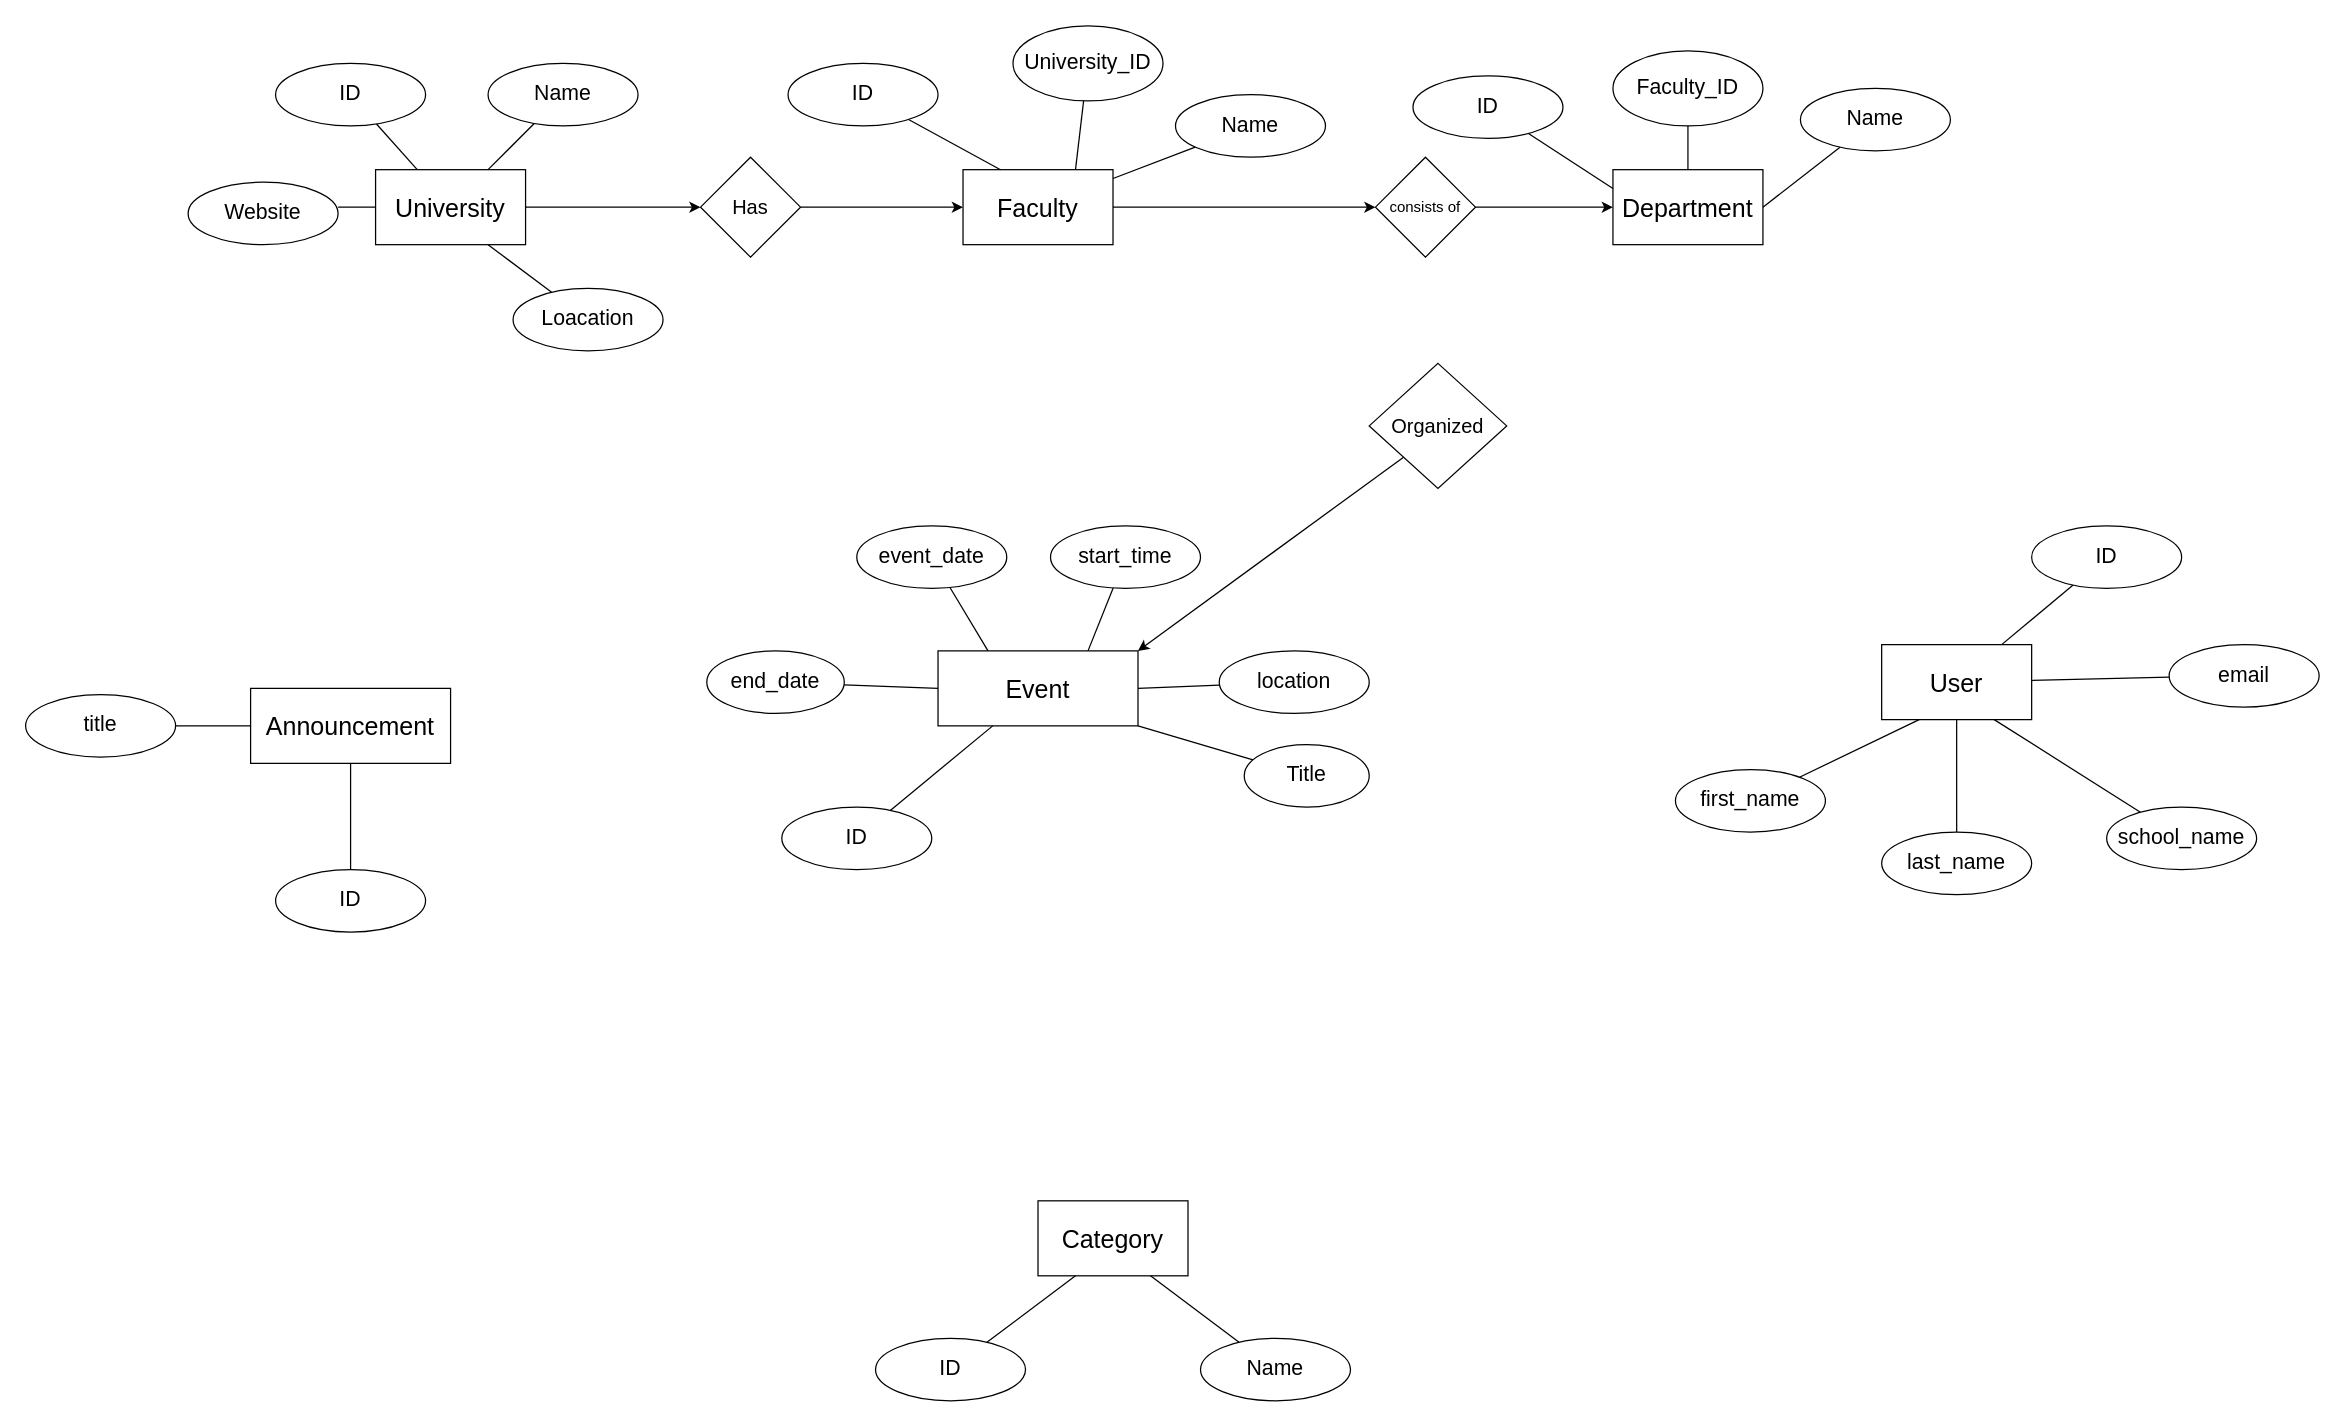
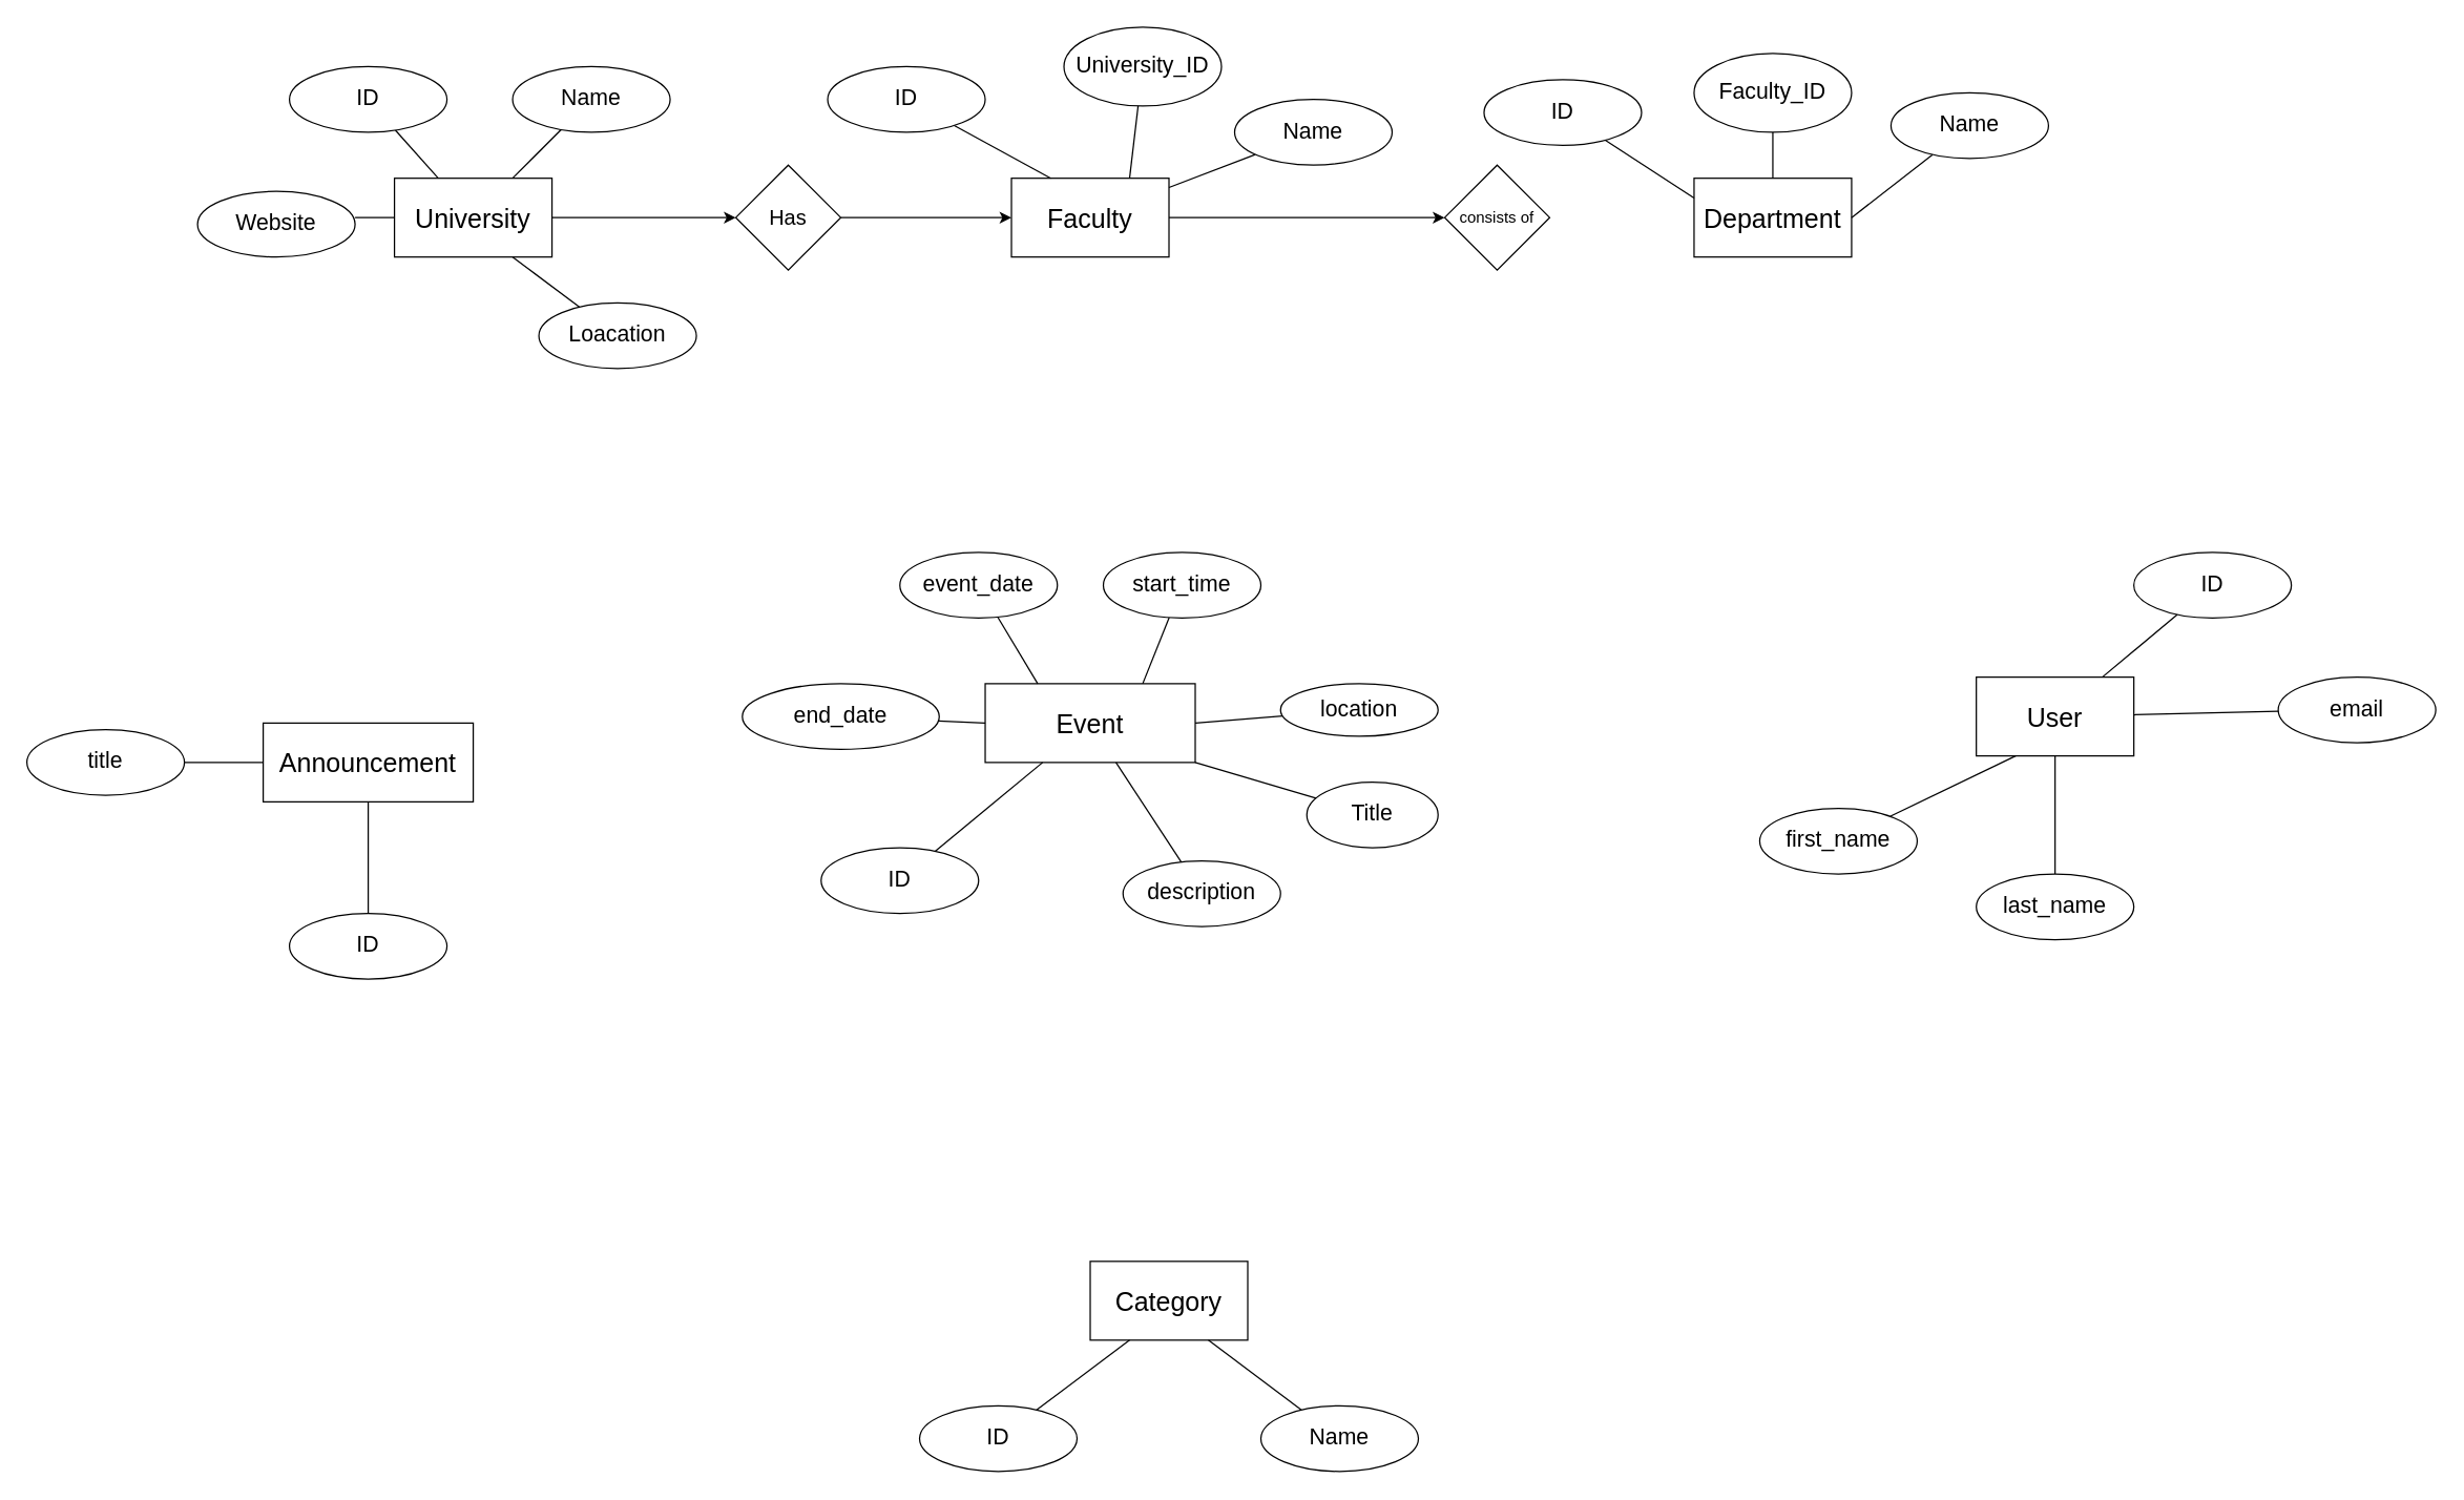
- <mxCell id="66" style="edgeStyle=none;html=1;entryX=0;entryY=0.5;entryDx=0;entryDy=0;" parent="1" source="67" target="6" edge="1"><mxGeometry relative="1" as="geometry" /></mxCell>
- <mxCell id="69" value="&lt;font size=&quot;3&quot;&gt;Organized&lt;/font&gt;" style="rhombus;whiteSpace=wrap;html=1;" parent="1" vertex="1"><mxGeometry x="1095" y="290" width="110" height="100" as="geometry" /></mxCell>
- <mxCell id="68" style="edgeStyle=none;html=1;exitX=0;exitY=1;exitDx=0;exitDy=0;entryX=1;entryY=0;entryDx=0;entryDy=0;" parent="1" source="69" target="4" edge="1"><mxGeometry relative="1" as="geometry" /></mxCell>
- <mxCell id="41" value="end_date" style="ellipse;whiteSpace=wrap;html=1;fontSize=17;" parent="1" vertex="1"><mxGeometry x="565" y="520" width="110" height="50" as="geometry" /></mxCell>
+ <mxCell id="41" value="end_date" style="ellipse;whiteSpace=wrap;html=1;fontSize=17;" parent="1" vertex="1"><mxGeometry x="565" y="520" width="150" height="50" as="geometry" /></mxCell>
- <mxCell id="45" value="location" style="ellipse;whiteSpace=wrap;html=1;fontSize=17;" parent="1" vertex="1"><mxGeometry x="975" y="520" width="120" height="50" as="geometry" /></mxCell>
+ <mxCell id="45" value="location" style="ellipse;whiteSpace=wrap;html=1;fontSize=17;" parent="1" vertex="1"><mxGeometry x="975" y="520" width="120" height="40" as="geometry" /></mxCell>
- <mxCell id="52" style="edgeStyle=none;html=1;entryX=0.75;entryY=1;entryDx=0;entryDy=0;endArrow=none;endFill=0;" parent="1" source="53" target="9" edge="1"><mxGeometry relative="1" as="geometry" /></mxCell>
+ <mxCell id="42" style="edgeStyle=none;html=1;endArrow=none;endFill=0;" parent="1" source="43" target="4" edge="1"><mxGeometry relative="1" as="geometry" /></mxCell>
- <mxCell id="53" value="school_name" style="ellipse;whiteSpace=wrap;html=1;fontSize=17;" parent="1" vertex="1"><mxGeometry x="1685" y="645" width="120" height="50" as="geometry" /></mxCell>
+ <mxCell id="43" value="description" style="ellipse;whiteSpace=wrap;html=1;fontSize=17;" parent="1" vertex="1"><mxGeometry x="855" y="655" width="120" height="50" as="geometry" /></mxCell>
